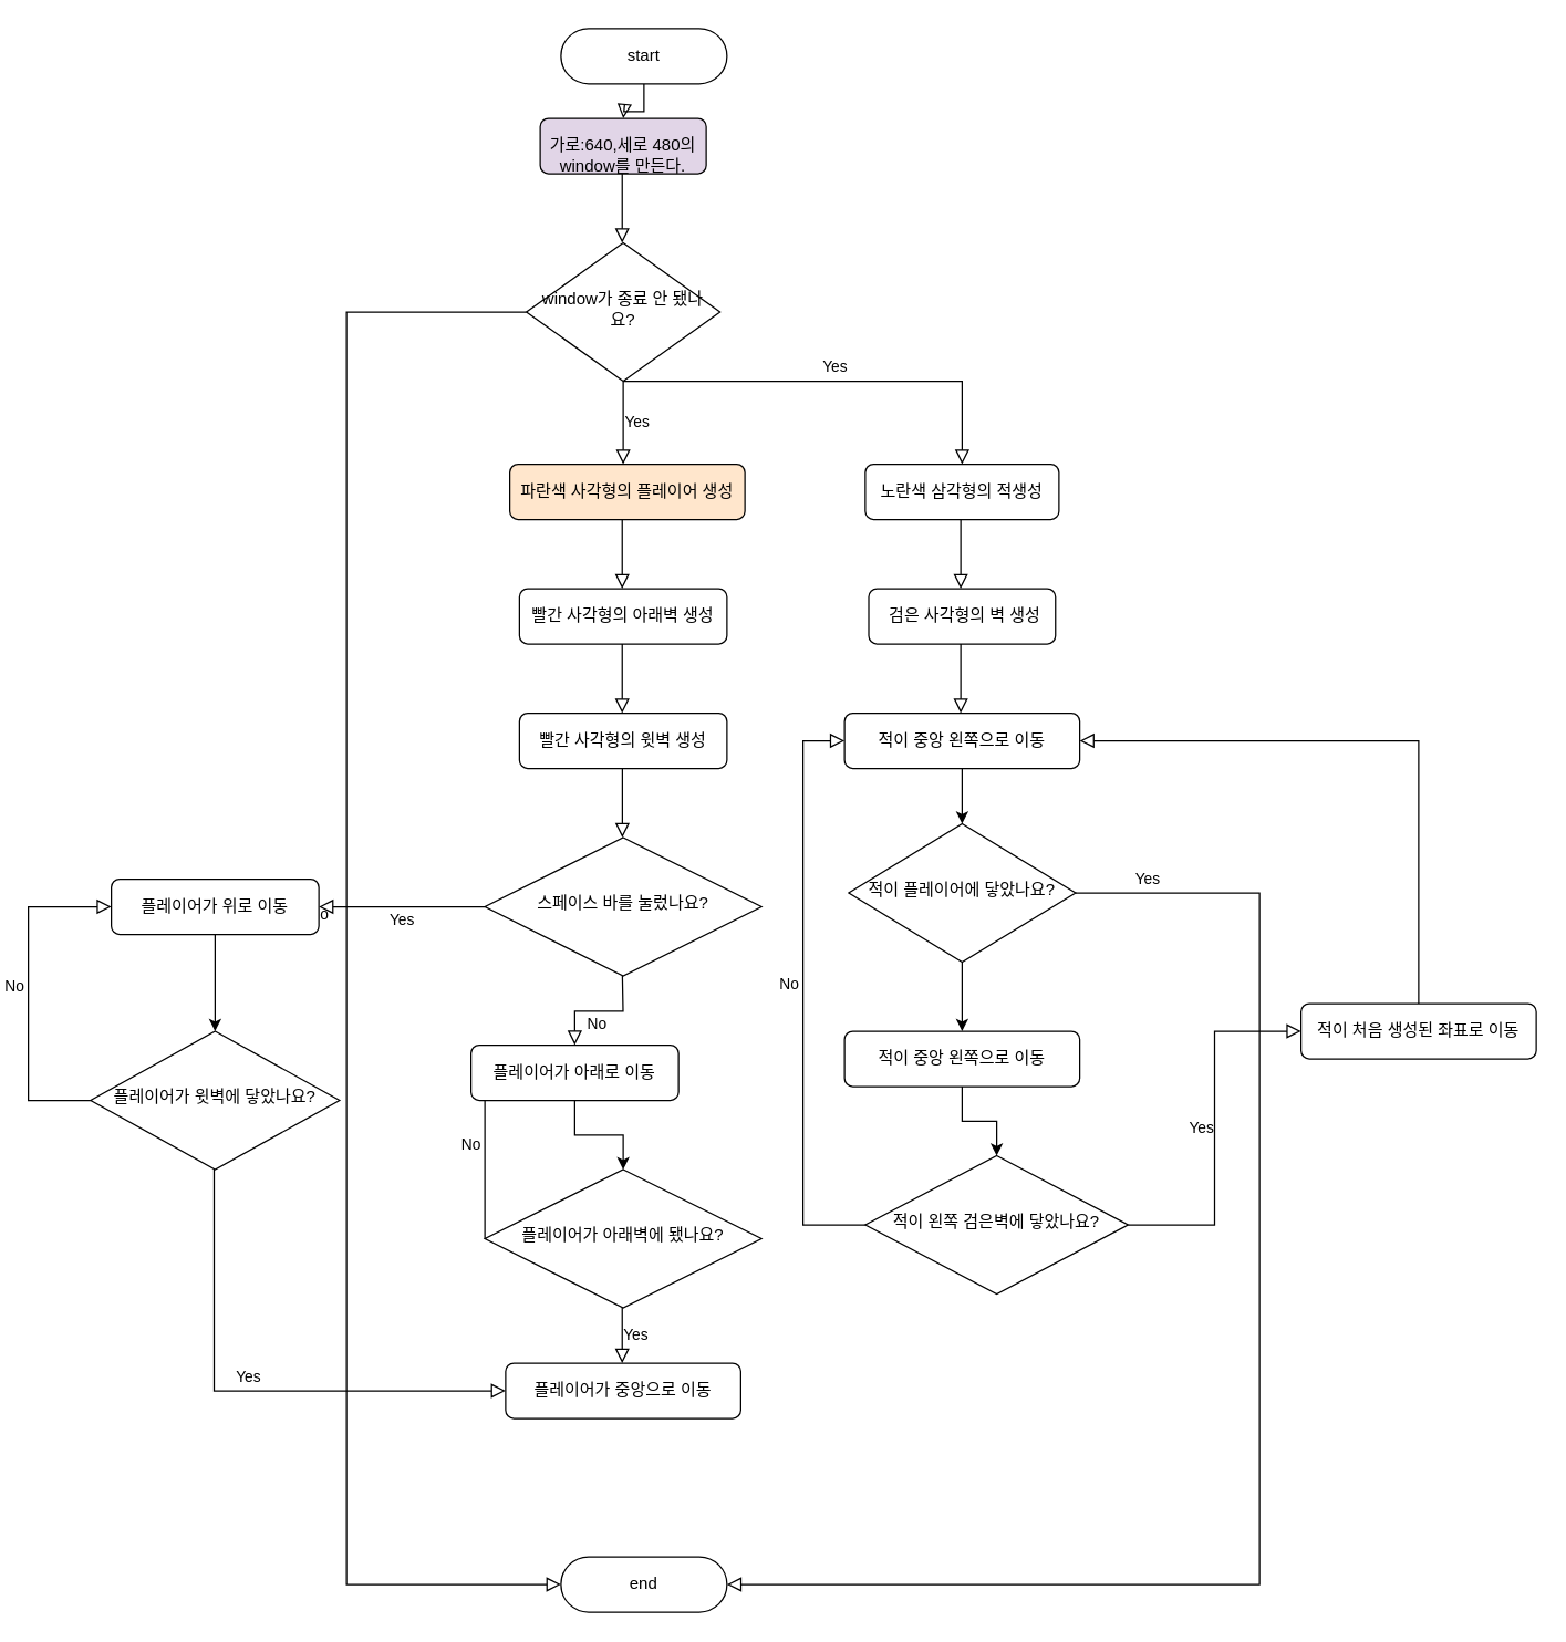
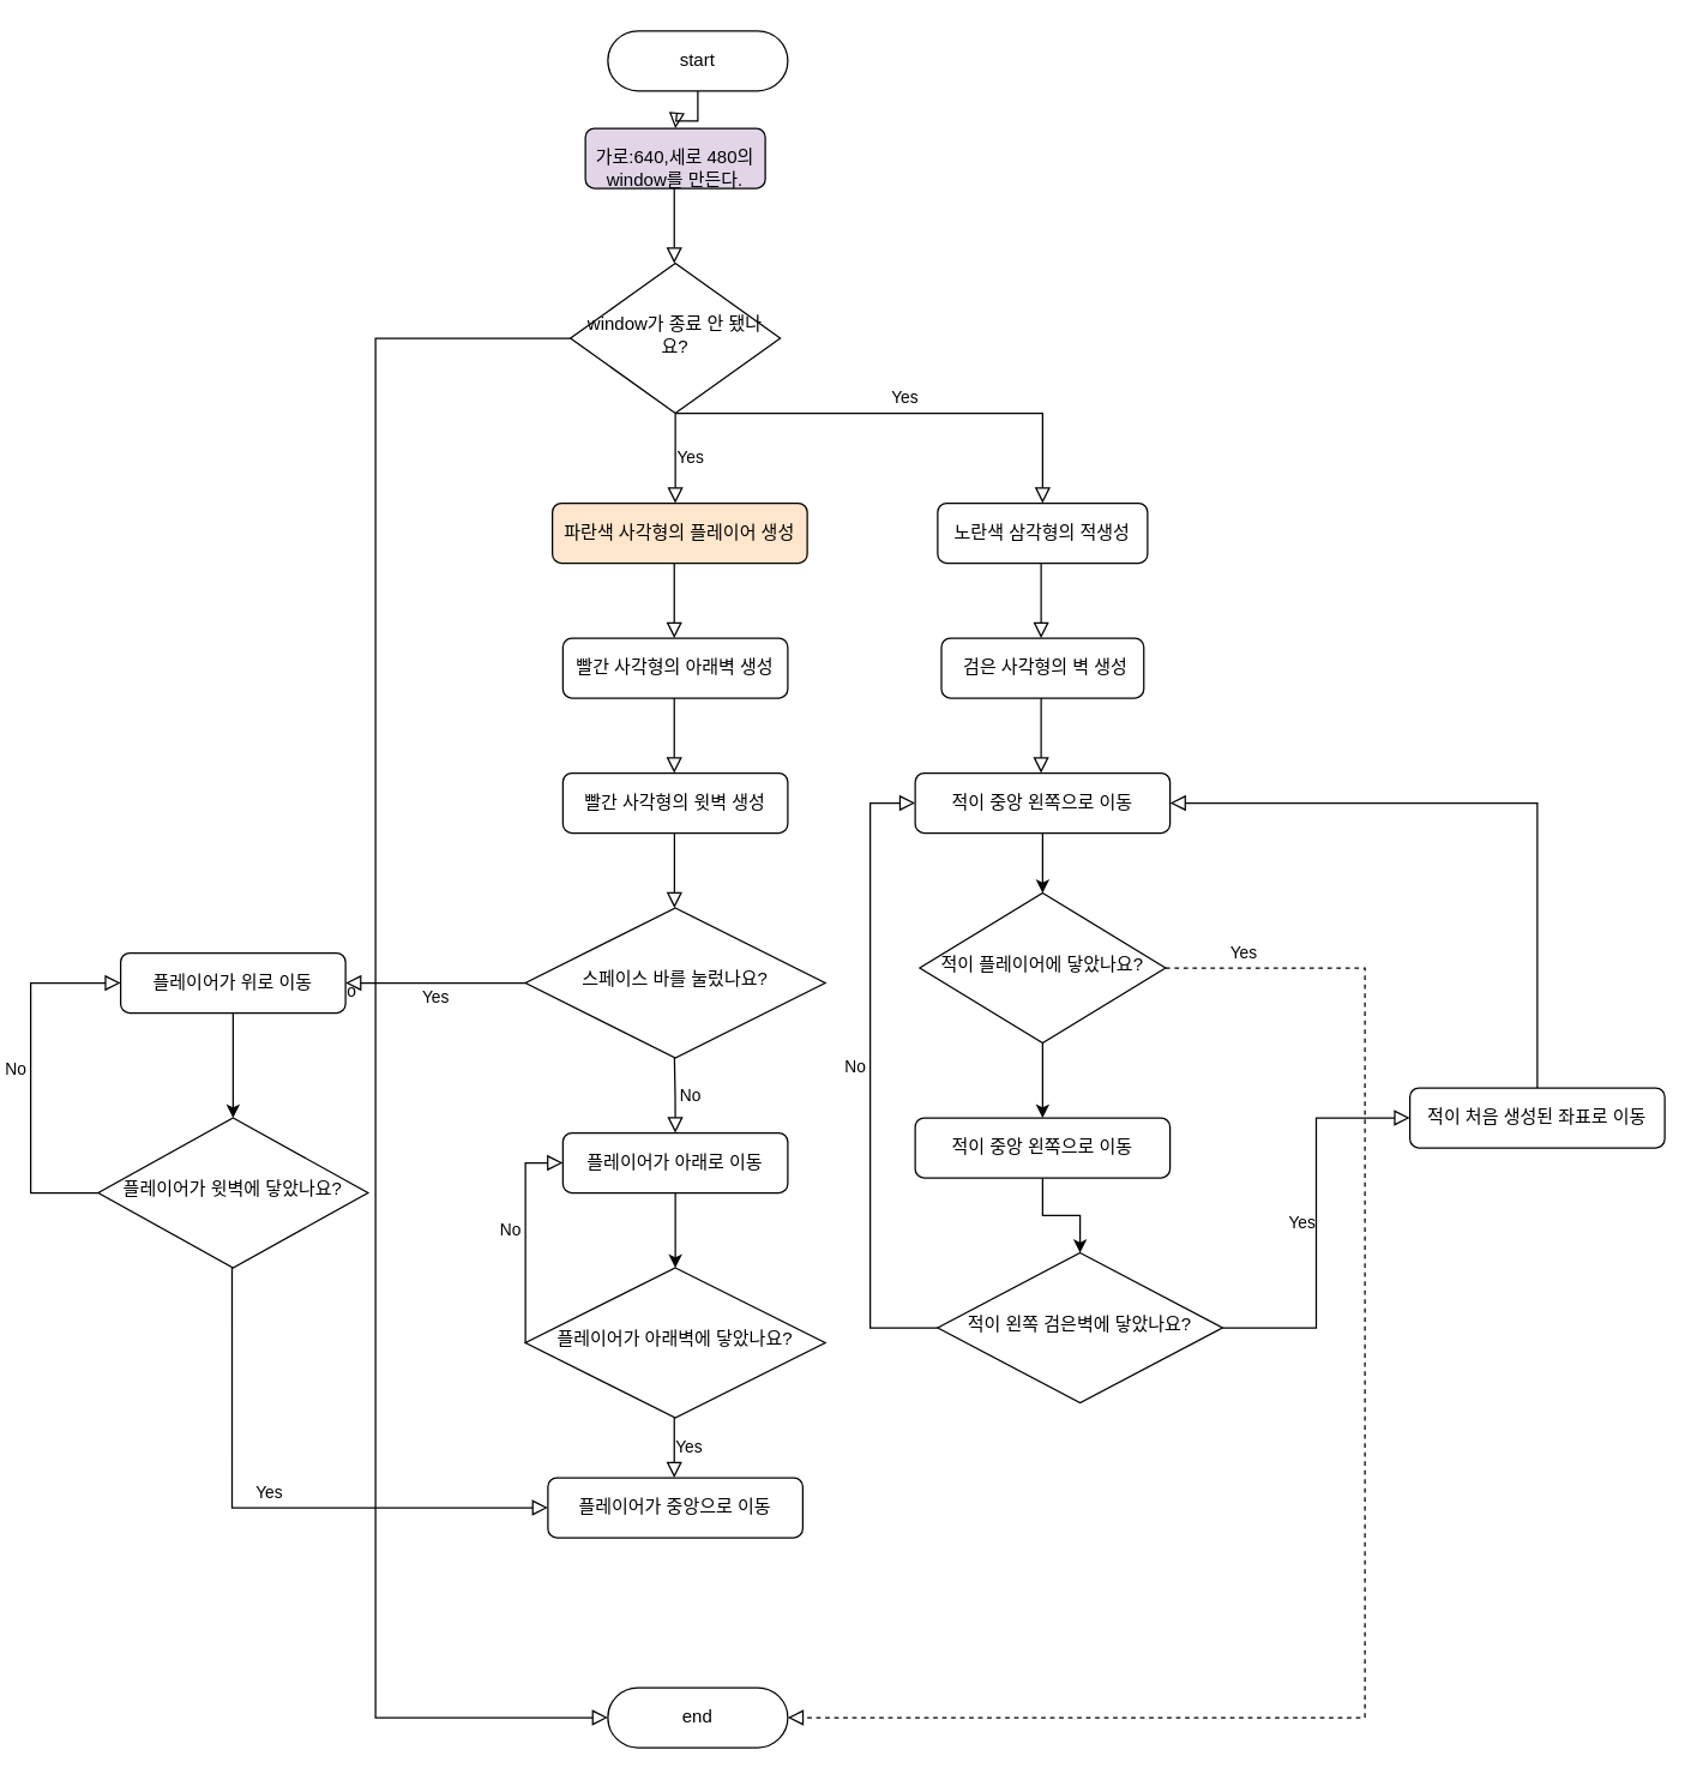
- <mxCell id="40" value="플레이어가 아래로 이동" style="rounded=1;whiteSpace=wrap;html=1;fontSize=12;glass=0;strokeWidth=1;shadow=0;" vertex="1" parent="1"><mxGeometry x="340" y="755" width="150" height="40" as="geometry" /></mxCell>
+ <mxCell id="40" value="플레이어가 아래로 이동" style="rounded=1;whiteSpace=wrap;html=1;fontSize=12;glass=0;strokeWidth=1;shadow=0;" vertex="1" parent="1"><mxGeometry x="375" y="755" width="150" height="40" as="geometry" /></mxCell>
- <mxCell id="41" value="플레이어가 아래벽에 됐나요?" style="rhombus;whiteSpace=wrap;html=1;shadow=0;fontFamily=Helvetica;fontSize=12;align=center;strokeWidth=1;spacing=6;spacingTop=-4;" vertex="1" parent="1"><mxGeometry x="350" y="845" width="200" height="100" as="geometry" /></mxCell>
+ <mxCell id="41" value="플레이어가 아래벽에 닿았나요?" style="rhombus;whiteSpace=wrap;html=1;shadow=0;fontFamily=Helvetica;fontSize=12;align=center;strokeWidth=1;spacing=6;spacingTop=-4;" vertex="1" parent="1"><mxGeometry x="350" y="845" width="200" height="100" as="geometry" /></mxCell>
- <mxCell id="23" value="Yes" style="edgeStyle=orthogonalEdgeStyle;rounded=0;html=1;jettySize=auto;orthogonalLoop=1;fontSize=11;endArrow=block;endFill=0;endSize=8;strokeWidth=1;shadow=0;labelBackgroundColor=none;exitX=1;exitY=0.5;exitDx=0;exitDy=0;entryX=1;entryY=0.5;entryDx=0;entryDy=0;" edge="1" parent="1" source="25" target="9"><mxGeometry x="-0.899" y="10" relative="1" as="geometry"><mxPoint x="1" as="offset" /><mxPoint x="340" y="915" as="sourcePoint" /><mxPoint x="340" y="955" as="targetPoint" /><Array as="points"><mxPoint x="910" y="645" /><mxPoint x="910" y="1145" /></Array></mxGeometry></mxCell>
+ <mxCell id="23" value="Yes" style="edgeStyle=orthogonalEdgeStyle;rounded=0;html=1;jettySize=auto;orthogonalLoop=1;fontSize=11;endArrow=block;endFill=0;endSize=8;strokeWidth=1;shadow=0;labelBackgroundColor=none;exitX=1;exitY=0.5;exitDx=0;exitDy=0;entryX=1;entryY=0.5;entryDx=0;entryDy=0;dashed=1;" edge="1" parent="1" source="25" target="9"><mxGeometry x="-0.899" y="10" relative="1" as="geometry"><mxPoint x="1" as="offset" /><mxPoint x="340" y="915" as="sourcePoint" /><mxPoint x="340" y="955" as="targetPoint" /><Array as="points"><mxPoint x="910" y="645" /><mxPoint x="910" y="1145" /></Array></mxGeometry></mxCell>
